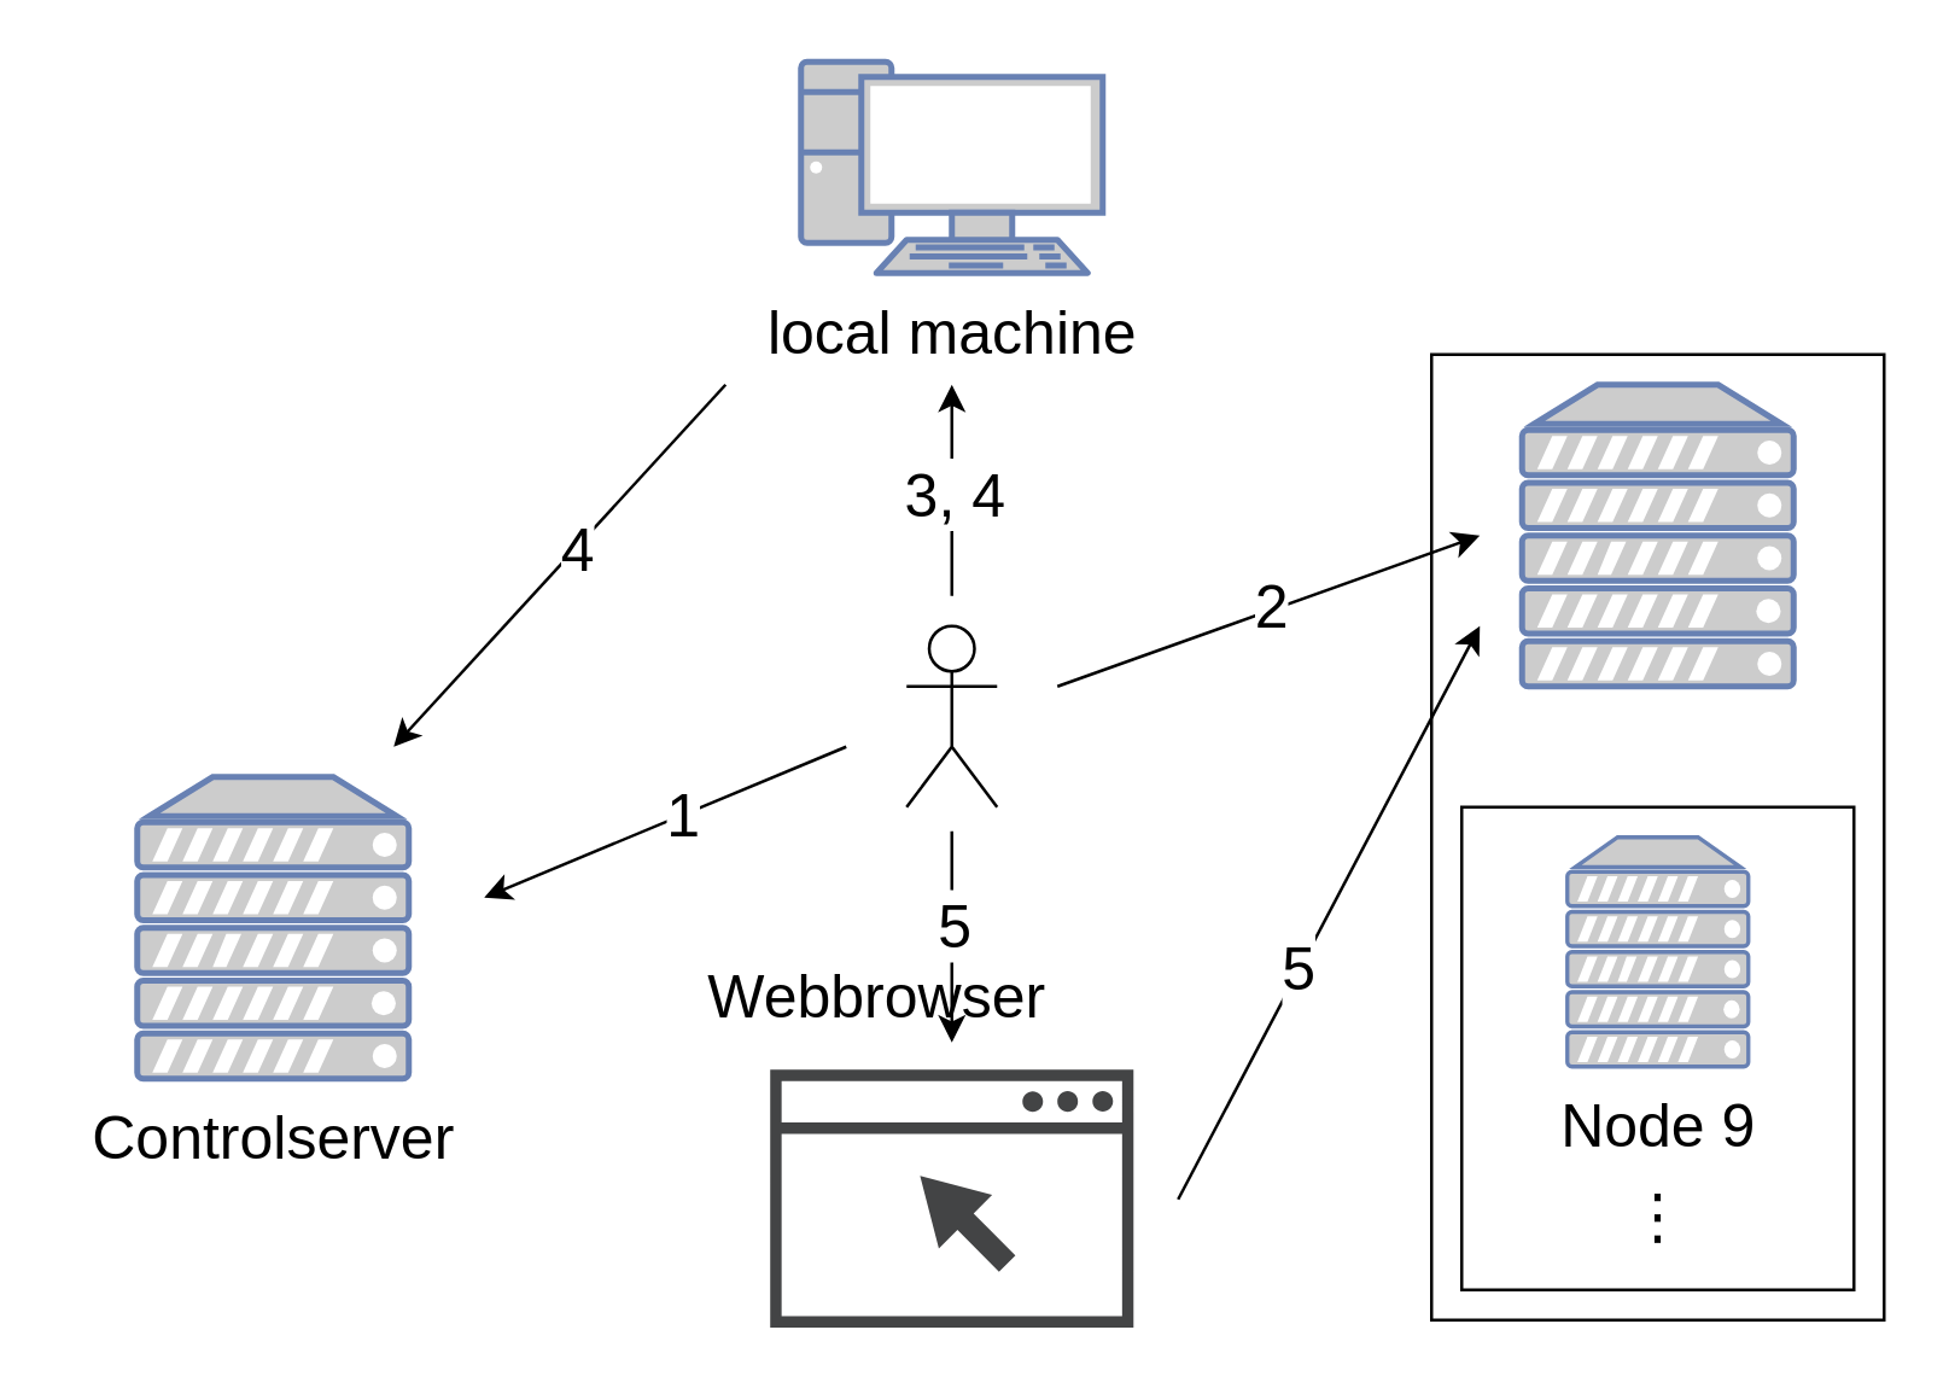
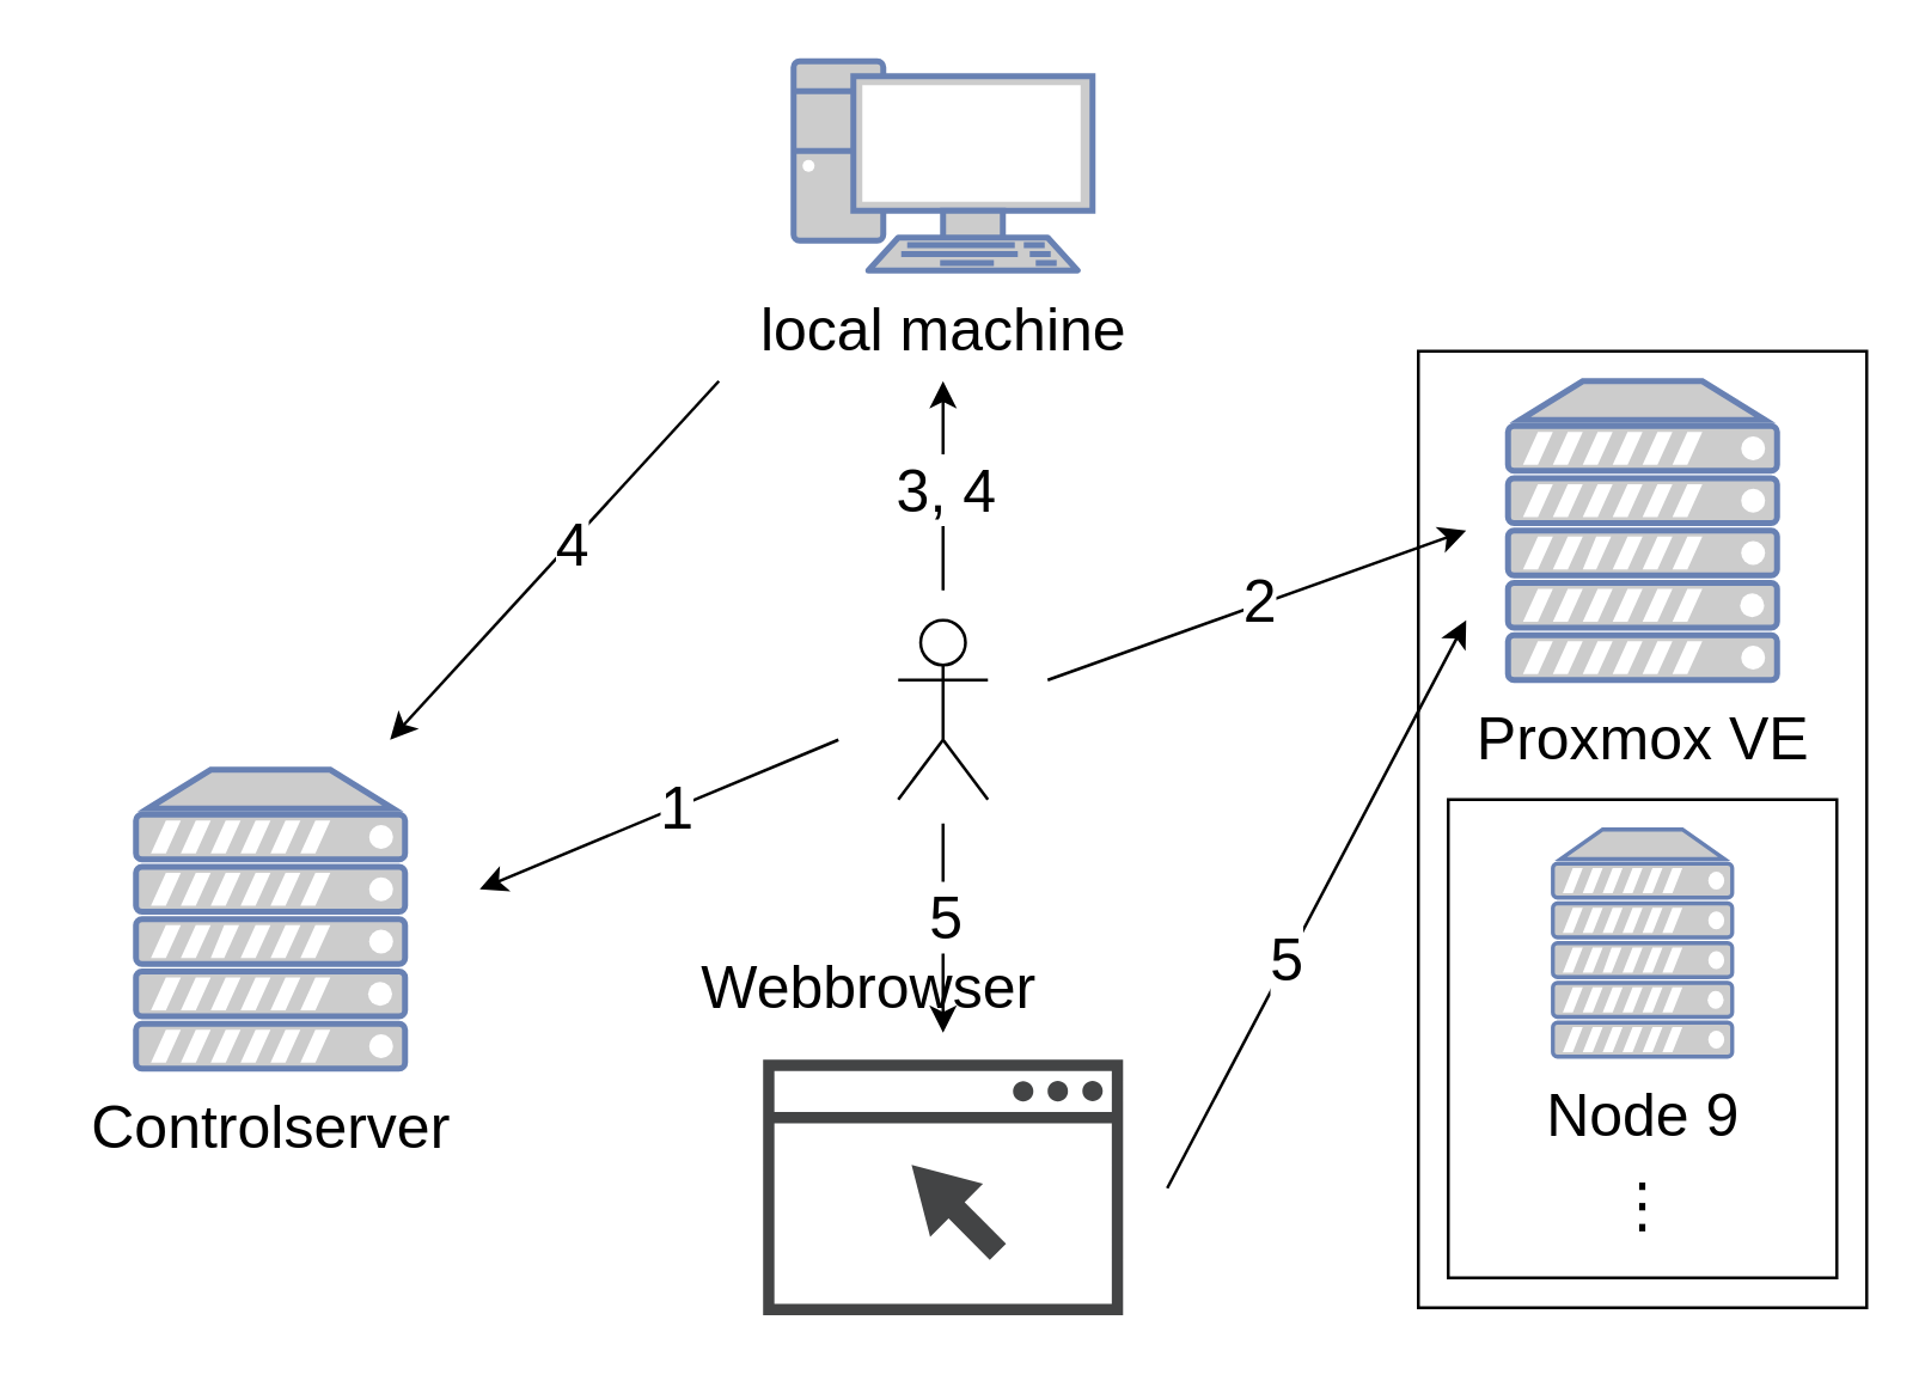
+ <mxCell id="7" value="Proxmox VE" style="text;html=1;align=center;verticalAlign=middle;resizable=0;points=[];autosize=1;fontSize=20;" parent="1" vertex="1"><mxGeometry x="484" y="231" width="130" height="30" as="geometry" /></mxCell>
